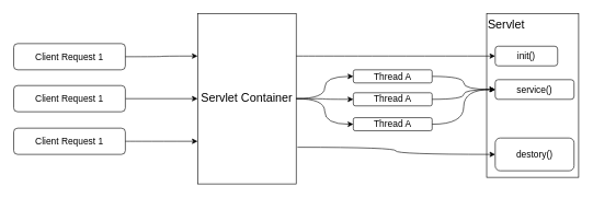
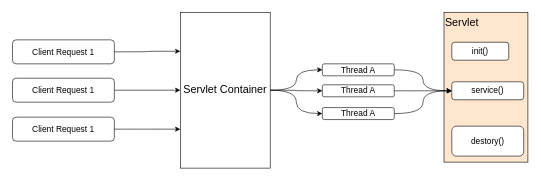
- <mxCell id="2" value="Servlet" style="whiteSpace=wrap;html=1;rounded=0;fontSize=18;align=left;verticalAlign=top;" vertex="1" parent="1"><mxGeometry x="740" y="20" width="140" height="250" as="geometry" /></mxCell>
+ <mxCell id="2" value="Servlet" style="whiteSpace=wrap;html=1;rounded=0;fontSize=18;align=left;verticalAlign=top;fillColor=#ffe6cc;" vertex="1" parent="1"><mxGeometry x="740" y="20" width="140" height="250" as="geometry" /></mxCell>
- <mxCell id="15" value="" style="edgeStyle=orthogonalEdgeStyle;curved=1;rounded=0;orthogonalLoop=1;jettySize=auto;html=1;fontSize=14;exitX=1;exitY=0.25;exitDx=0;exitDy=0;entryX=0;entryY=0.5;entryDx=0;entryDy=0;" edge="1" parent="1" source="8" target="12"><mxGeometry relative="1" as="geometry"><mxPoint x="460" y="170" as="sourcePoint" /><mxPoint x="555" y="170" as="targetPoint" /></mxGeometry></mxCell>
- <mxCell id="13" value="service()" style="rounded=1;whiteSpace=wrap;html=1;fontSize=14;align=center;" vertex="1" parent="1"><mxGeometry x="753" y="121" width="120" height="30" as="geometry" /></mxCell>
+ <mxCell id="13" value="service()" style="rounded=1;whiteSpace=wrap;html=1;fontSize=14;align=center;" vertex="1" parent="1"><mxGeometry x="753" y="136" width="120" height="30" as="geometry" /></mxCell>
- <mxCell id="16" value="" style="edgeStyle=orthogonalEdgeStyle;curved=1;rounded=0;orthogonalLoop=1;jettySize=auto;html=1;fontSize=14;entryX=0;entryY=0.5;entryDx=0;entryDy=0;exitX=1.013;exitY=0.785;exitDx=0;exitDy=0;exitPerimeter=0;" edge="1" parent="1" source="8" target="14"><mxGeometry relative="1" as="geometry"><mxPoint x="460" y="235" as="sourcePoint" /><mxPoint x="763" y="105" as="targetPoint" /></mxGeometry></mxCell>
